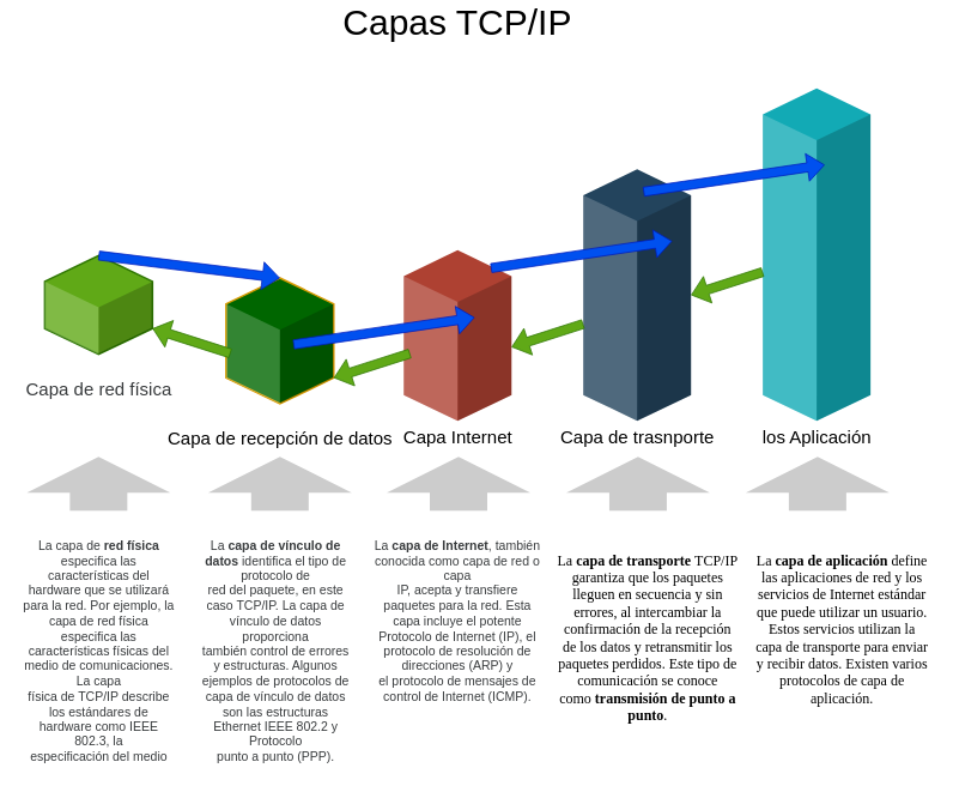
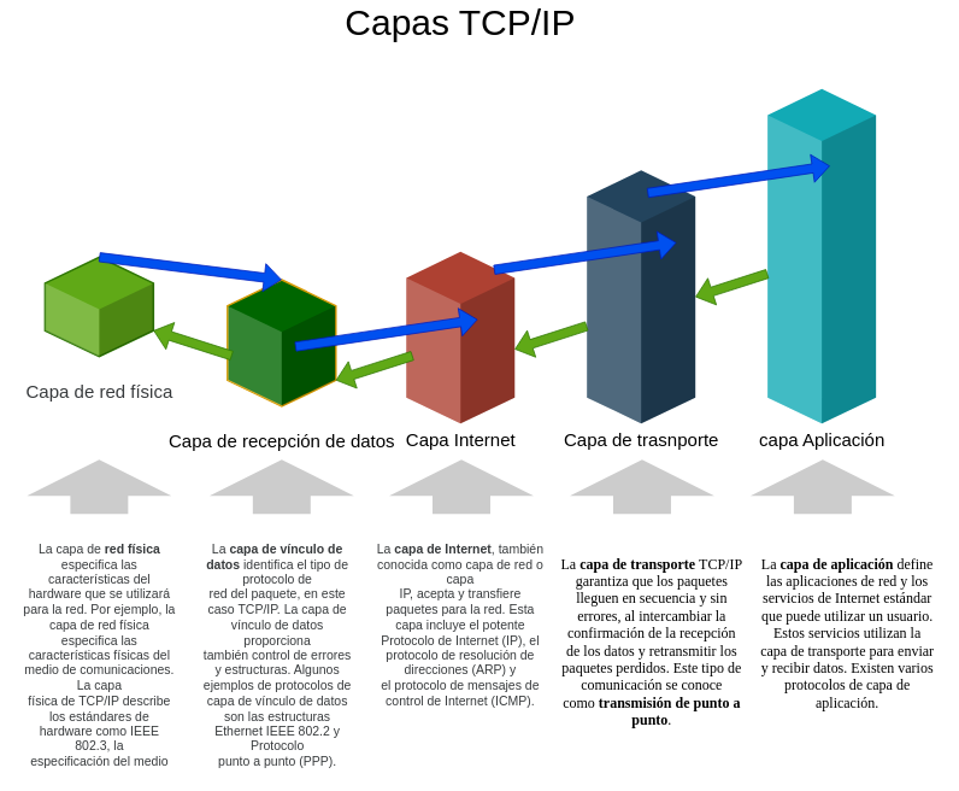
- <mxCell id="7" value="los Aplicación" style="verticalLabelPosition=bottom;verticalAlign=top;html=1;shape=mxgraph.infographic.shadedCube;isoAngle=15;fillColor=#12AAB5;strokeColor=none;fontFamily=Helvetica;fontSize=20;align=center;strokeWidth=2;" parent="1" vertex="1"><mxGeometry x="849" y="95" width="120" height="370" as="geometry" /></mxCell>
+ <mxCell id="7" value="capa Aplicación" style="verticalLabelPosition=bottom;verticalAlign=top;html=1;shape=mxgraph.infographic.shadedCube;isoAngle=15;fillColor=#12AAB5;strokeColor=none;fontFamily=Helvetica;fontSize=20;align=center;strokeWidth=2;" parent="1" vertex="1"><mxGeometry x="849" y="95" width="120" height="370" as="geometry" /></mxCell>
